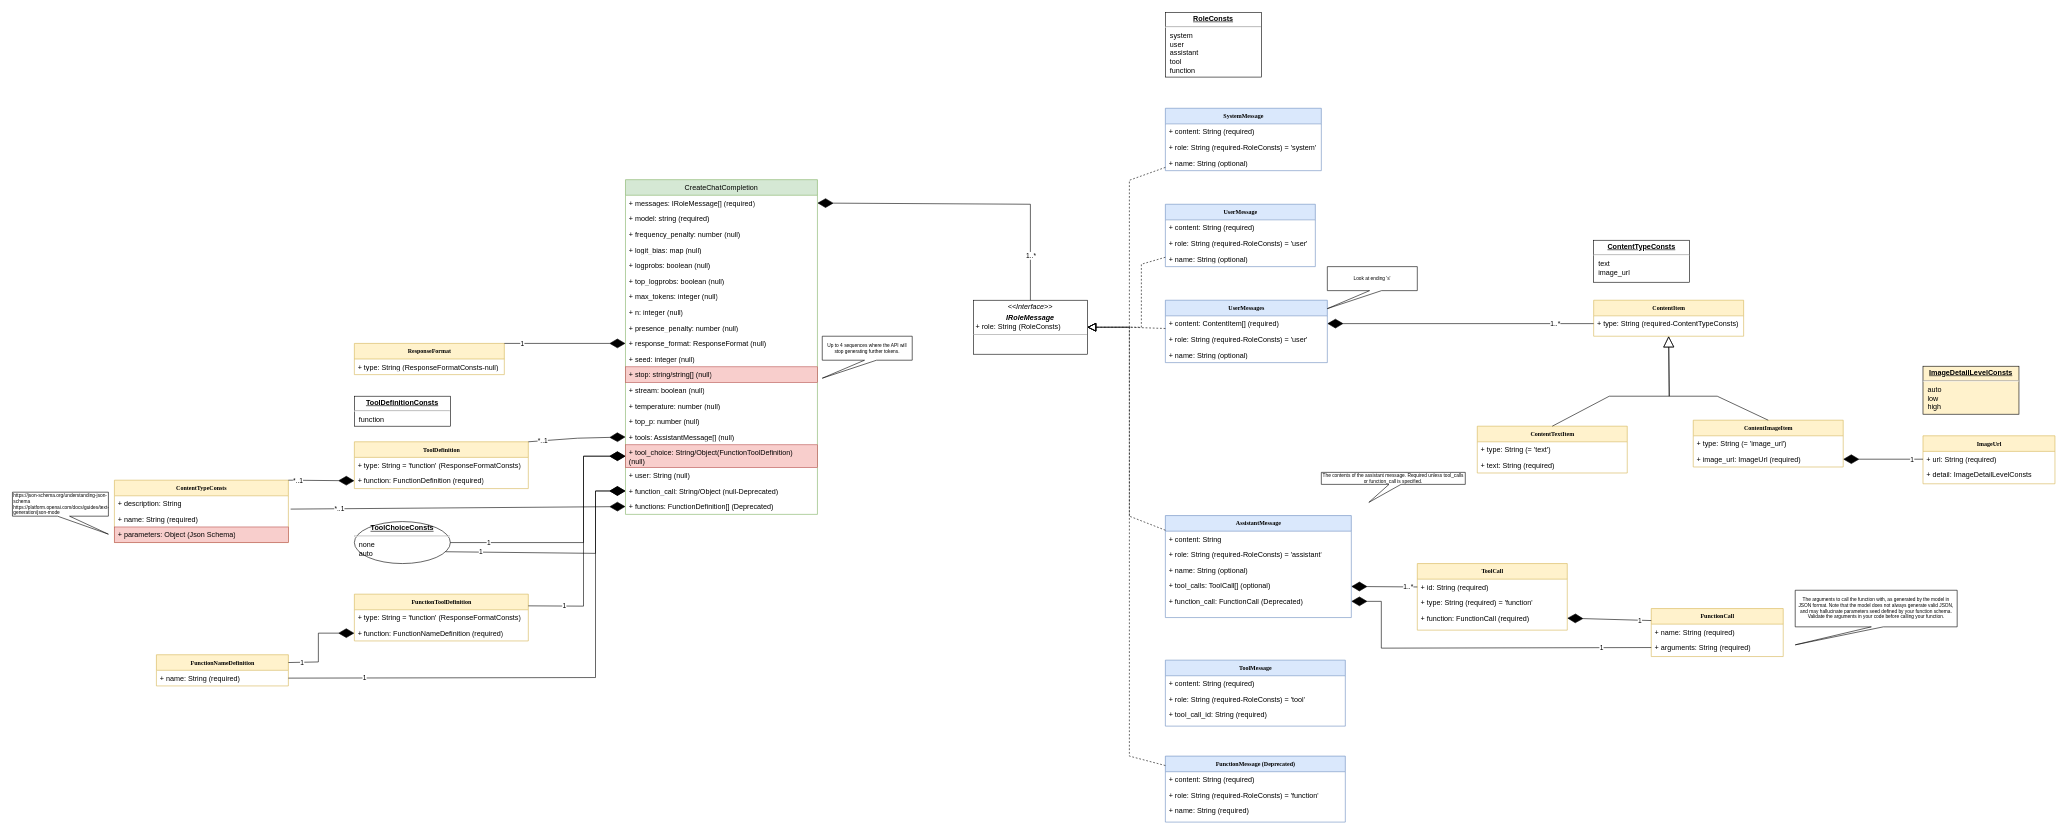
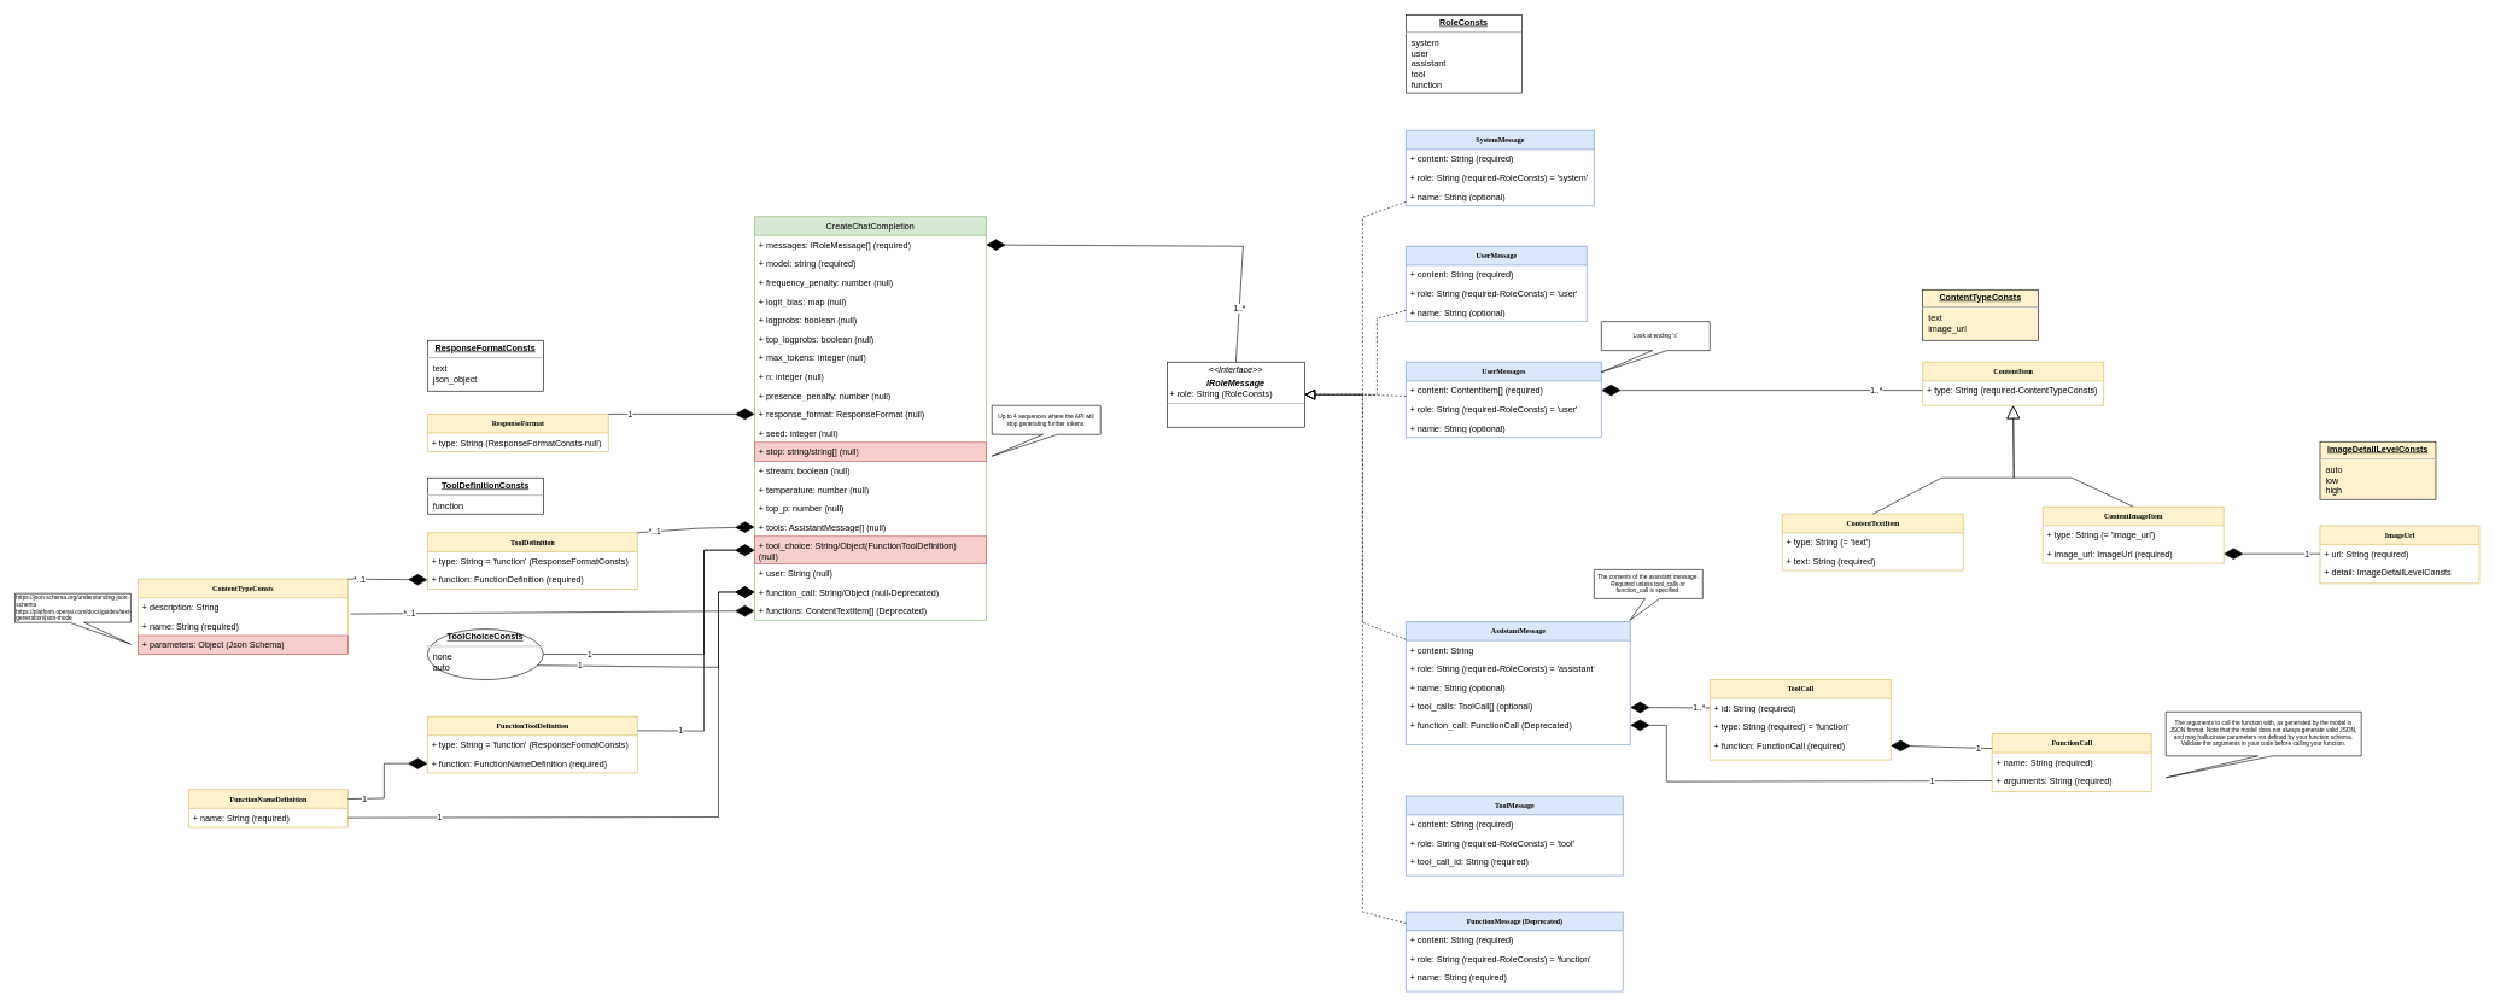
- <mxCell id="15" value="&lt;p style=&quot;margin:0px;margin-top:4px;text-align:center;text-decoration:underline;&quot;&gt;&lt;b&gt;ContentTypeConsts&lt;/b&gt;&lt;/p&gt;&lt;hr&gt;&lt;p style=&quot;margin:0px;margin-left:8px;&quot;&gt;text&lt;br&gt;image_url&lt;br&gt;&lt;/p&gt;&lt;p style=&quot;margin:0px;margin-left:8px;&quot;&gt;&lt;br&gt;&lt;/p&gt;" style="verticalAlign=top;align=left;overflow=fill;fontSize=12;fontFamily=Helvetica;html=1;whiteSpace=wrap;" parent="1" vertex="1"><mxGeometry x="2656" y="400" width="160" height="70" as="geometry" /></mxCell>
+ <mxCell id="15" value="&lt;p style=&quot;margin:0px;margin-top:4px;text-align:center;text-decoration:underline;&quot;&gt;&lt;b&gt;ContentTypeConsts&lt;/b&gt;&lt;/p&gt;&lt;hr&gt;&lt;p style=&quot;margin:0px;margin-left:8px;&quot;&gt;text&lt;br&gt;image_url&lt;br&gt;&lt;/p&gt;&lt;p style=&quot;margin:0px;margin-left:8px;&quot;&gt;&lt;br&gt;&lt;/p&gt;" style="verticalAlign=top;align=left;overflow=fill;fontSize=12;fontFamily=Helvetica;html=1;whiteSpace=wrap;fillColor=#fff2cc;" parent="1" vertex="1"><mxGeometry x="2656" y="400" width="160" height="70" as="geometry" /></mxCell>
+ <mxCell id="93" value="&lt;p style=&quot;margin:0px;margin-top:4px;text-align:center;text-decoration:underline;&quot;&gt;&lt;b&gt;ResponseFormatConsts&lt;/b&gt;&lt;/p&gt;&lt;hr&gt;&lt;p style=&quot;margin:0px;margin-left:8px;&quot;&gt;text&lt;br&gt;json_object&lt;/p&gt;&lt;p style=&quot;margin:0px;margin-left:8px;&quot;&gt;&lt;br&gt;&lt;/p&gt;" style="verticalAlign=top;align=left;overflow=fill;fontSize=12;fontFamily=Helvetica;html=1;whiteSpace=wrap;" parent="1" vertex="1"><mxGeometry x="590" y="470" width="160" height="70" as="geometry" /></mxCell>
- <mxCell id="61" value="&lt;p style=&quot;margin:0px;margin-top:4px;text-align:center;&quot;&gt;&lt;i&gt;&amp;lt;&amp;lt;Interface&amp;gt;&amp;gt;&lt;/i&gt;&lt;br&gt;&lt;/p&gt;&lt;p style=&quot;margin:0px;margin-top:4px;text-align:center;&quot;&gt;&lt;i&gt;&lt;b&gt;IRoleMessage&lt;/b&gt;&lt;/i&gt;&lt;/p&gt;&lt;p style=&quot;margin:0px;margin-left:4px;&quot;&gt;+ role: String (RoleConsts)&lt;br&gt;&lt;/p&gt;&lt;hr size=&quot;1&quot;&gt;&lt;p style=&quot;margin:0px;margin-left:4px;&quot;&gt;&lt;br&gt;&lt;/p&gt;" style="verticalAlign=top;align=left;overflow=fill;fontSize=12;fontFamily=Helvetica;html=1;whiteSpace=wrap;" parent="1" vertex="1"><mxGeometry x="1622" y="500" width="190" height="90" as="geometry" /></mxCell>
+ <mxCell id="61" value="&lt;p style=&quot;margin:0px;margin-top:4px;text-align:center;&quot;&gt;&lt;i&gt;&amp;lt;&amp;lt;Interface&amp;gt;&amp;gt;&lt;/i&gt;&lt;br&gt;&lt;/p&gt;&lt;p style=&quot;margin:0px;margin-top:4px;text-align:center;&quot;&gt;&lt;i&gt;&lt;b&gt;IRoleMessage&lt;/b&gt;&lt;/i&gt;&lt;/p&gt;&lt;p style=&quot;margin:0px;margin-left:4px;&quot;&gt;+ role: String (RoleConsts)&lt;br&gt;&lt;/p&gt;&lt;hr size=&quot;1&quot;&gt;&lt;p style=&quot;margin:0px;margin-left:4px;&quot;&gt;&lt;br&gt;&lt;/p&gt;" style="verticalAlign=top;align=left;overflow=fill;fontSize=12;fontFamily=Helvetica;html=1;whiteSpace=wrap;" parent="1" vertex="1"><mxGeometry x="1612" y="500" width="190" height="90" as="geometry" /></mxCell>
- <mxCell id="40" value="The contents of the assistant message. Required unless tool_calls or function_call is specified." style="shape=callout;whiteSpace=wrap;html=1;perimeter=calloutPerimeter;fontSize=8;size=30;position=0.47;position2=0.33;" parent="1" vertex="1"><mxGeometry x="2202" y="787" width="240" height="50" as="geometry" /></mxCell>
+ <mxCell id="40" value="The contents of the assistant message. Required unless tool_calls or function_call is specified." style="shape=callout;whiteSpace=wrap;html=1;perimeter=calloutPerimeter;fontSize=8;size=30;position=0.47;position2=0.33;" parent="1" vertex="1"><mxGeometry x="2202" y="787" width="150" height="70" as="geometry" /></mxCell>
- <mxCell id="88" value="+ functions: FunctionDefinition[] (Deprecated)" style="text;strokeColor=none;fillColor=none;align=left;verticalAlign=top;spacingLeft=4;spacingRight=4;overflow=hidden;rotatable=0;points=[[0,0.5],[1,0.5]];portConstraint=eastwest;whiteSpace=wrap;html=1;" parent="68" vertex="1"><mxGeometry y="532" width="320" height="26" as="geometry" /></mxCell>
+ <mxCell id="88" value="+ functions: ContentTextItem[] (Deprecated)" style="text;strokeColor=none;fillColor=none;align=left;verticalAlign=top;spacingLeft=4;spacingRight=4;overflow=hidden;rotatable=0;points=[[0,0.5],[1,0.5]];portConstraint=eastwest;whiteSpace=wrap;html=1;" parent="68" vertex="1"><mxGeometry y="532" width="320" height="26" as="geometry" /></mxCell>
- <mxCell id="50" value="The arguments to call the function with, as generated by the model in JSON format. Note that the model does not always generate valid JSON, and may hallucinate parameters seed defined by your function schema. Validate the arguments in your code before calling your function." style="shape=callout;whiteSpace=wrap;html=1;perimeter=calloutPerimeter;fontSize=8;size=30;position=0.47;position2=0;" parent="1" vertex="1"><mxGeometry x="2992" y="983.5" width="270" height="91" as="geometry" /></mxCell>
+ <mxCell id="50" value="The arguments to call the function with, as generated by the model in JSON format. Note that the model does not always generate valid JSON, and may hallucinate parameters not defined by your function schema. Validate the arguments in your code before calling your function." style="shape=callout;whiteSpace=wrap;html=1;perimeter=calloutPerimeter;fontSize=8;size=30;position=0.47;position2=0;" parent="1" vertex="1"><mxGeometry x="2992" y="983.5" width="270" height="91" as="geometry" /></mxCell>
